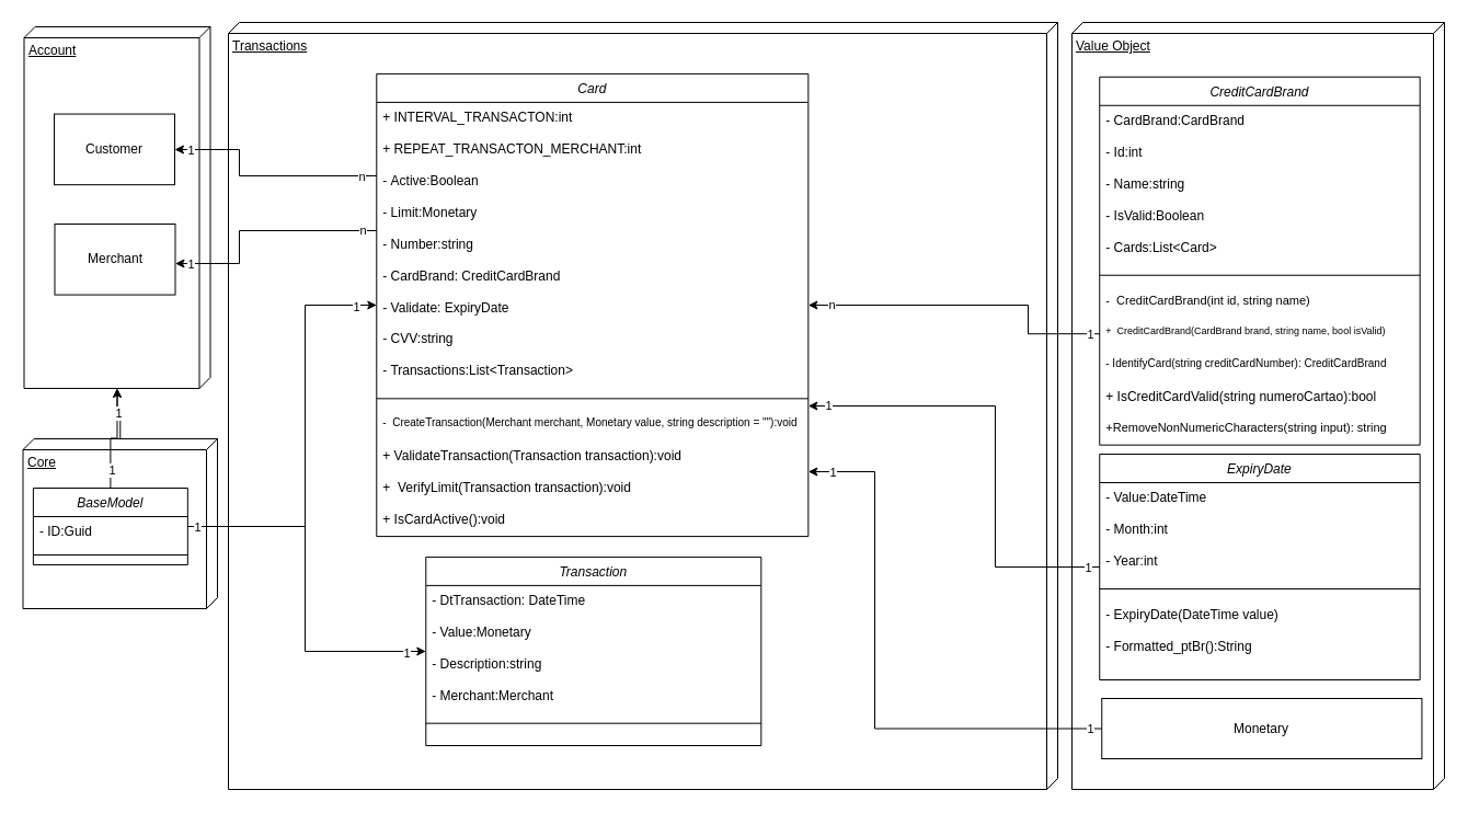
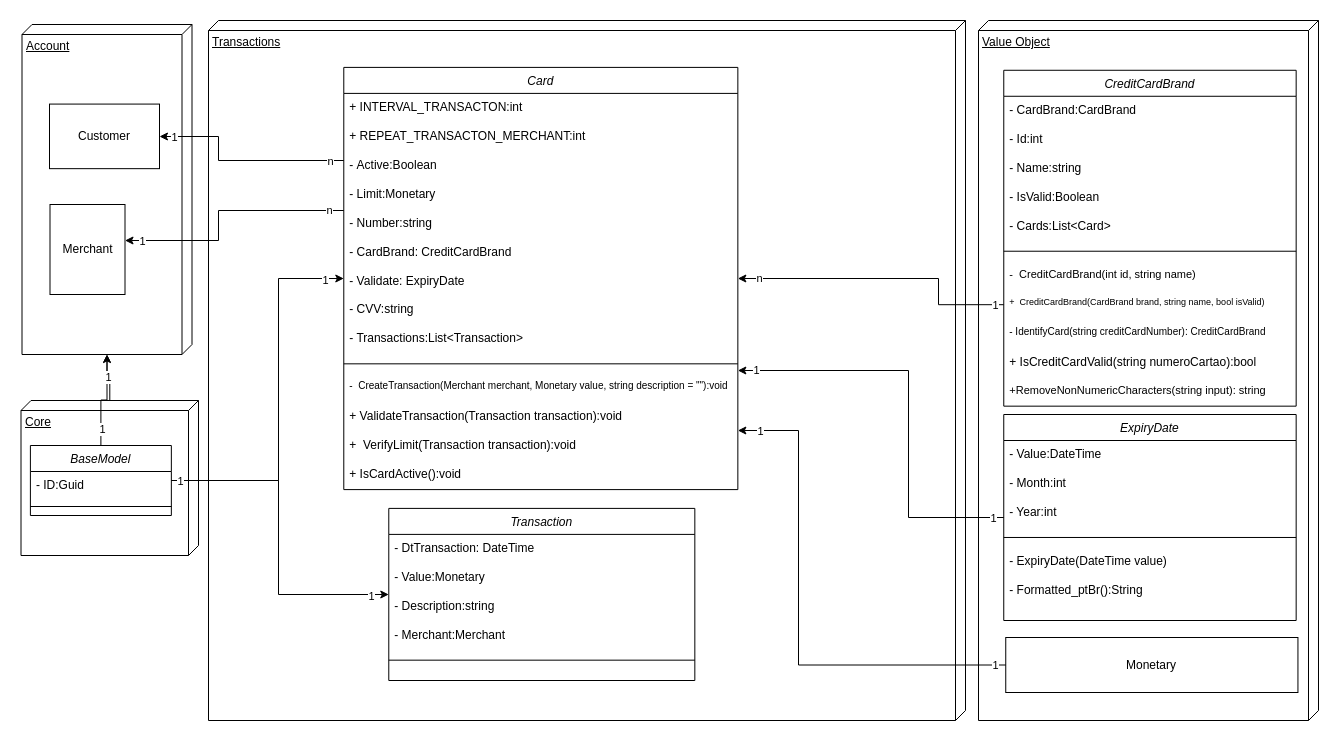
- <mxCell id="5" value="Merchant" style="html=1;whiteSpace=wrap;" vertex="1" parent="2"><mxGeometry x="28" y="180.003" width="110" height="64.583" as="geometry" /></mxCell>
+ <mxCell id="5" value="Merchant" style="html=1;whiteSpace=wrap;" vertex="1" parent="2"><mxGeometry x="28" y="180.003" width="75" height="90" as="geometry" /></mxCell>
